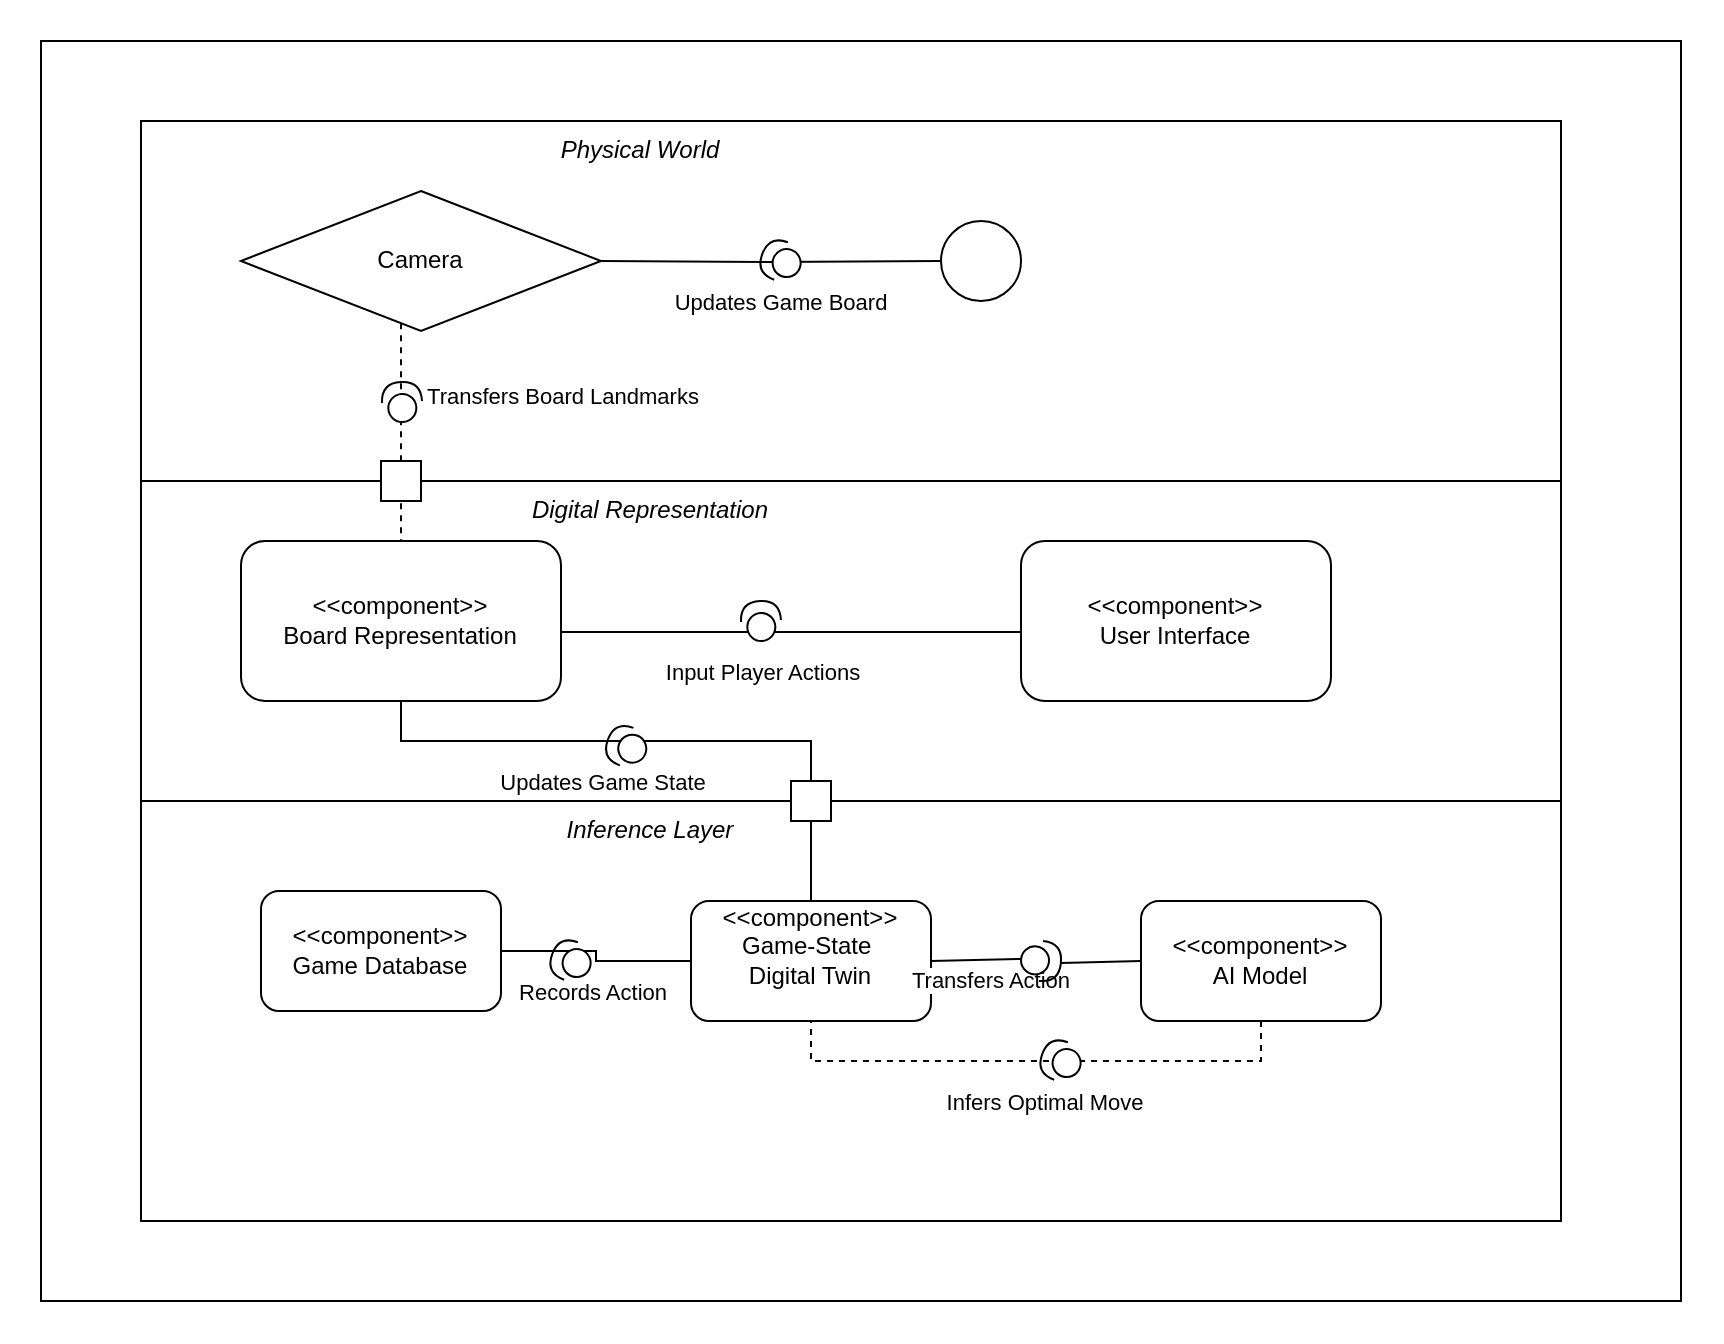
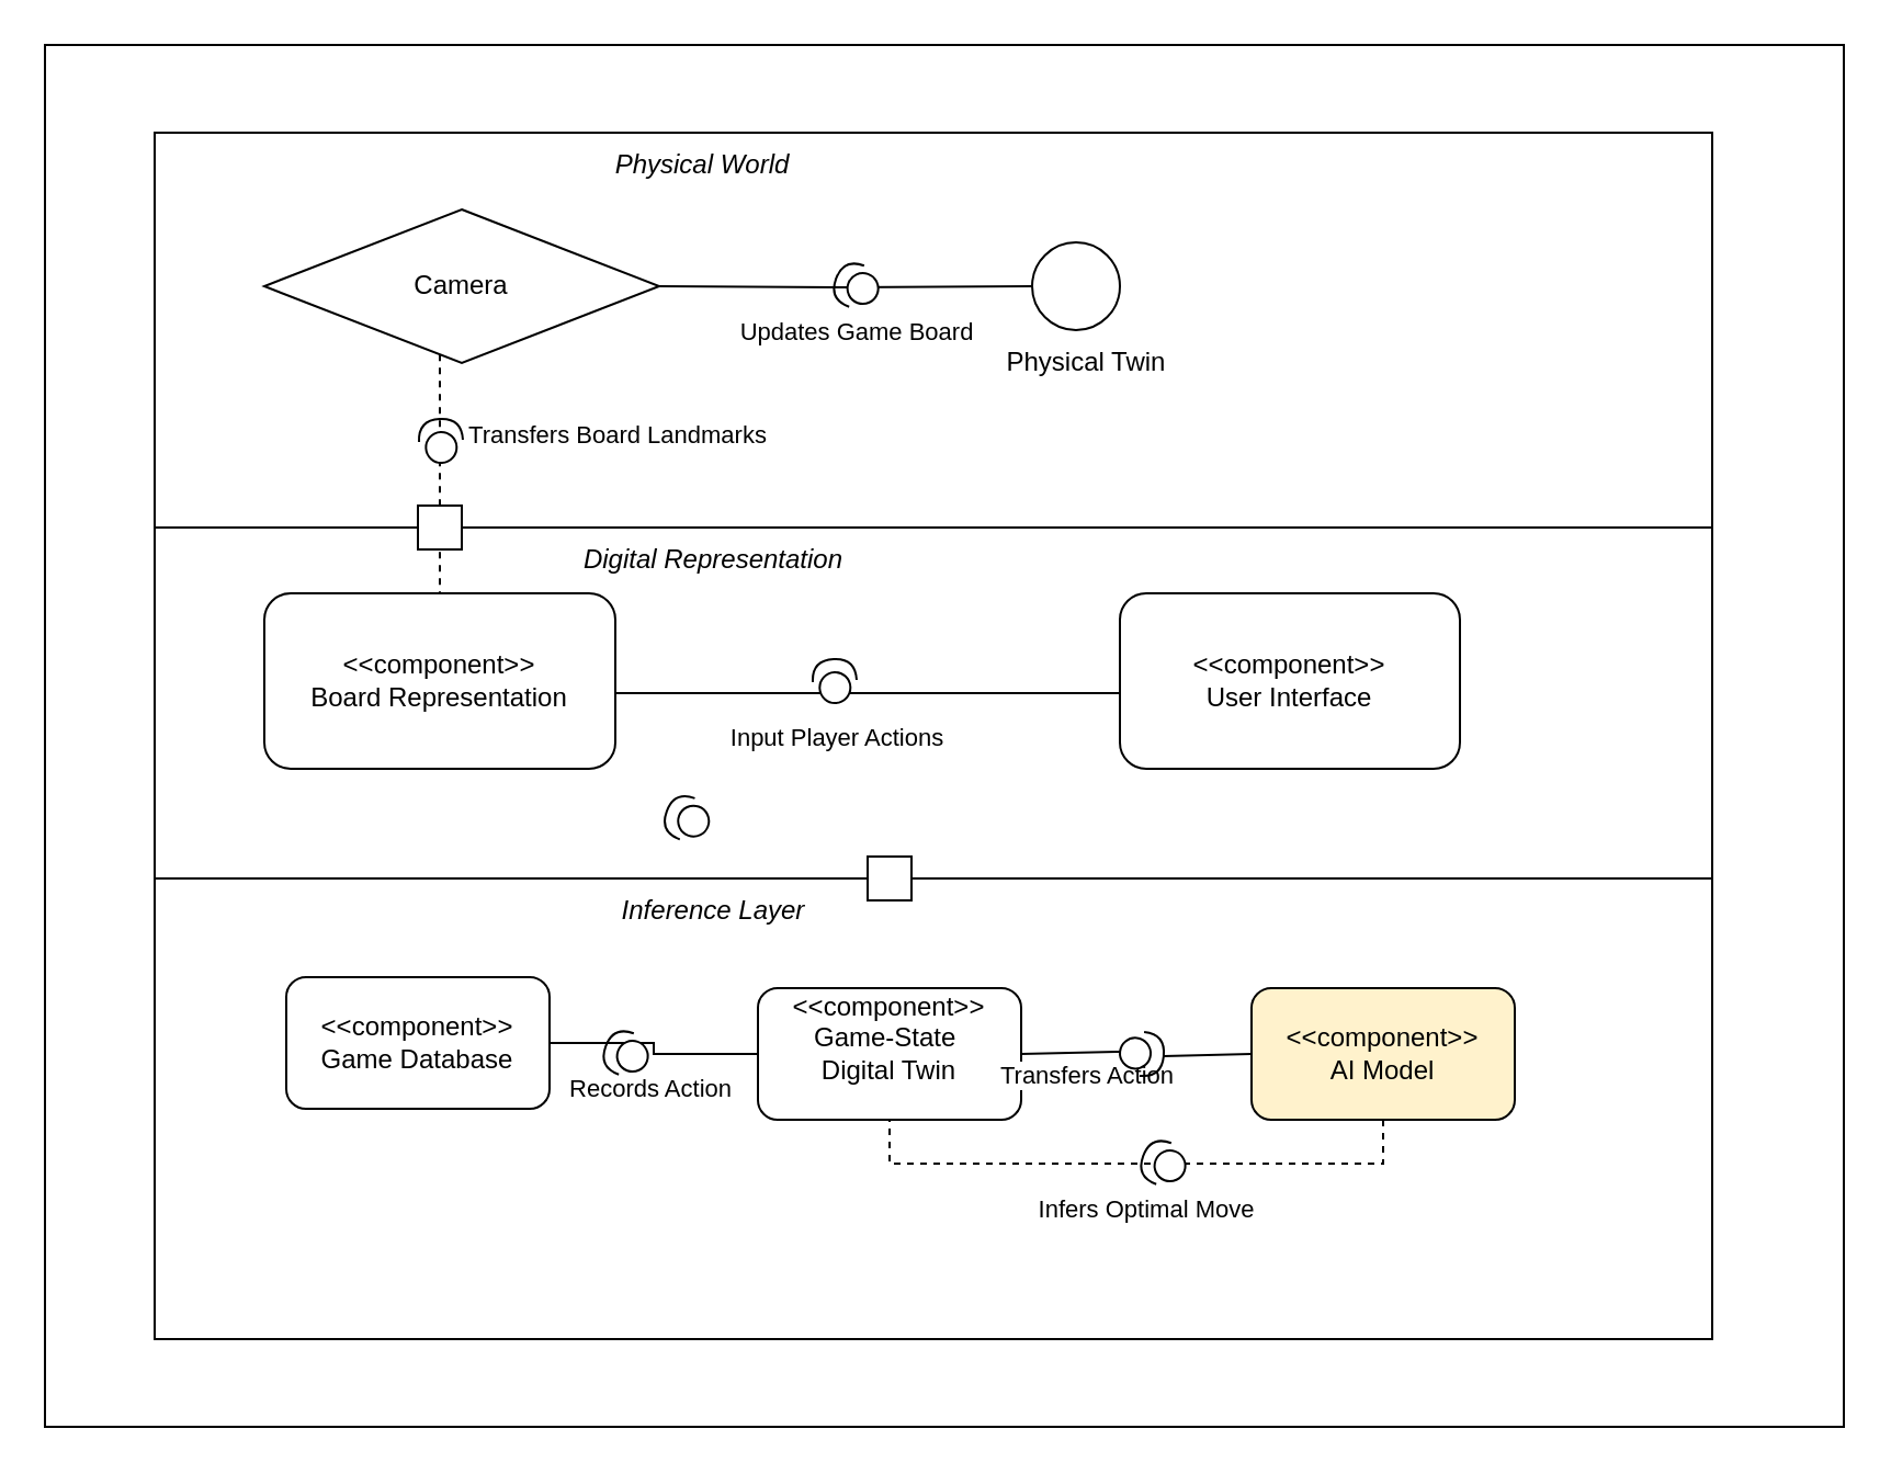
+ <mxCell id="40" value="Physical Twin" style="text;html=1;align=center;verticalAlign=middle;whiteSpace=wrap;rounded=0;" vertex="1" parent="1"><mxGeometry x="450" y="150" width="90" height="30" as="geometry" /></mxCell>
- <mxCell id="6" style="edgeStyle=orthogonalEdgeStyle;rounded=0;orthogonalLoop=1;jettySize=auto;html=1;startArrow=none;startFill=0;endArrow=none;endFill=0;movable=0;resizable=0;rotatable=0;deletable=0;editable=0;locked=1;connectable=0;" edge="1" parent="1" source="8" target="15"><mxGeometry relative="1" as="geometry"><Array as="points"><mxPoint x="200" y="370" /><mxPoint x="405" y="370" /></Array></mxGeometry></mxCell>
- <mxCell id="7" value="Updates Game State" style="edgeLabel;html=1;align=center;verticalAlign=middle;resizable=0;points=[];" vertex="1" connectable="0" parent="6"><mxGeometry x="-0.281" y="3" relative="1" as="geometry"><mxPoint x="10" y="23" as="offset" /></mxGeometry></mxCell>
- <mxCell id="12" value="&lt;div&gt;&lt;div&gt;&amp;lt;&amp;lt;component&amp;gt;&amp;gt;&lt;/div&gt;&lt;/div&gt;AI Model" style="rounded=1;whiteSpace=wrap;html=1;" parent="1" vertex="1"><mxGeometry x="570" y="450" width="120" height="60" as="geometry" /></mxCell>
+ <mxCell id="12" value="&lt;div&gt;&lt;div&gt;&amp;lt;&amp;lt;component&amp;gt;&amp;gt;&lt;/div&gt;&lt;/div&gt;AI Model" style="rounded=1;whiteSpace=wrap;html=1;fillColor=#fff2cc;" parent="1" vertex="1"><mxGeometry x="570" y="450" width="120" height="60" as="geometry" /></mxCell>
